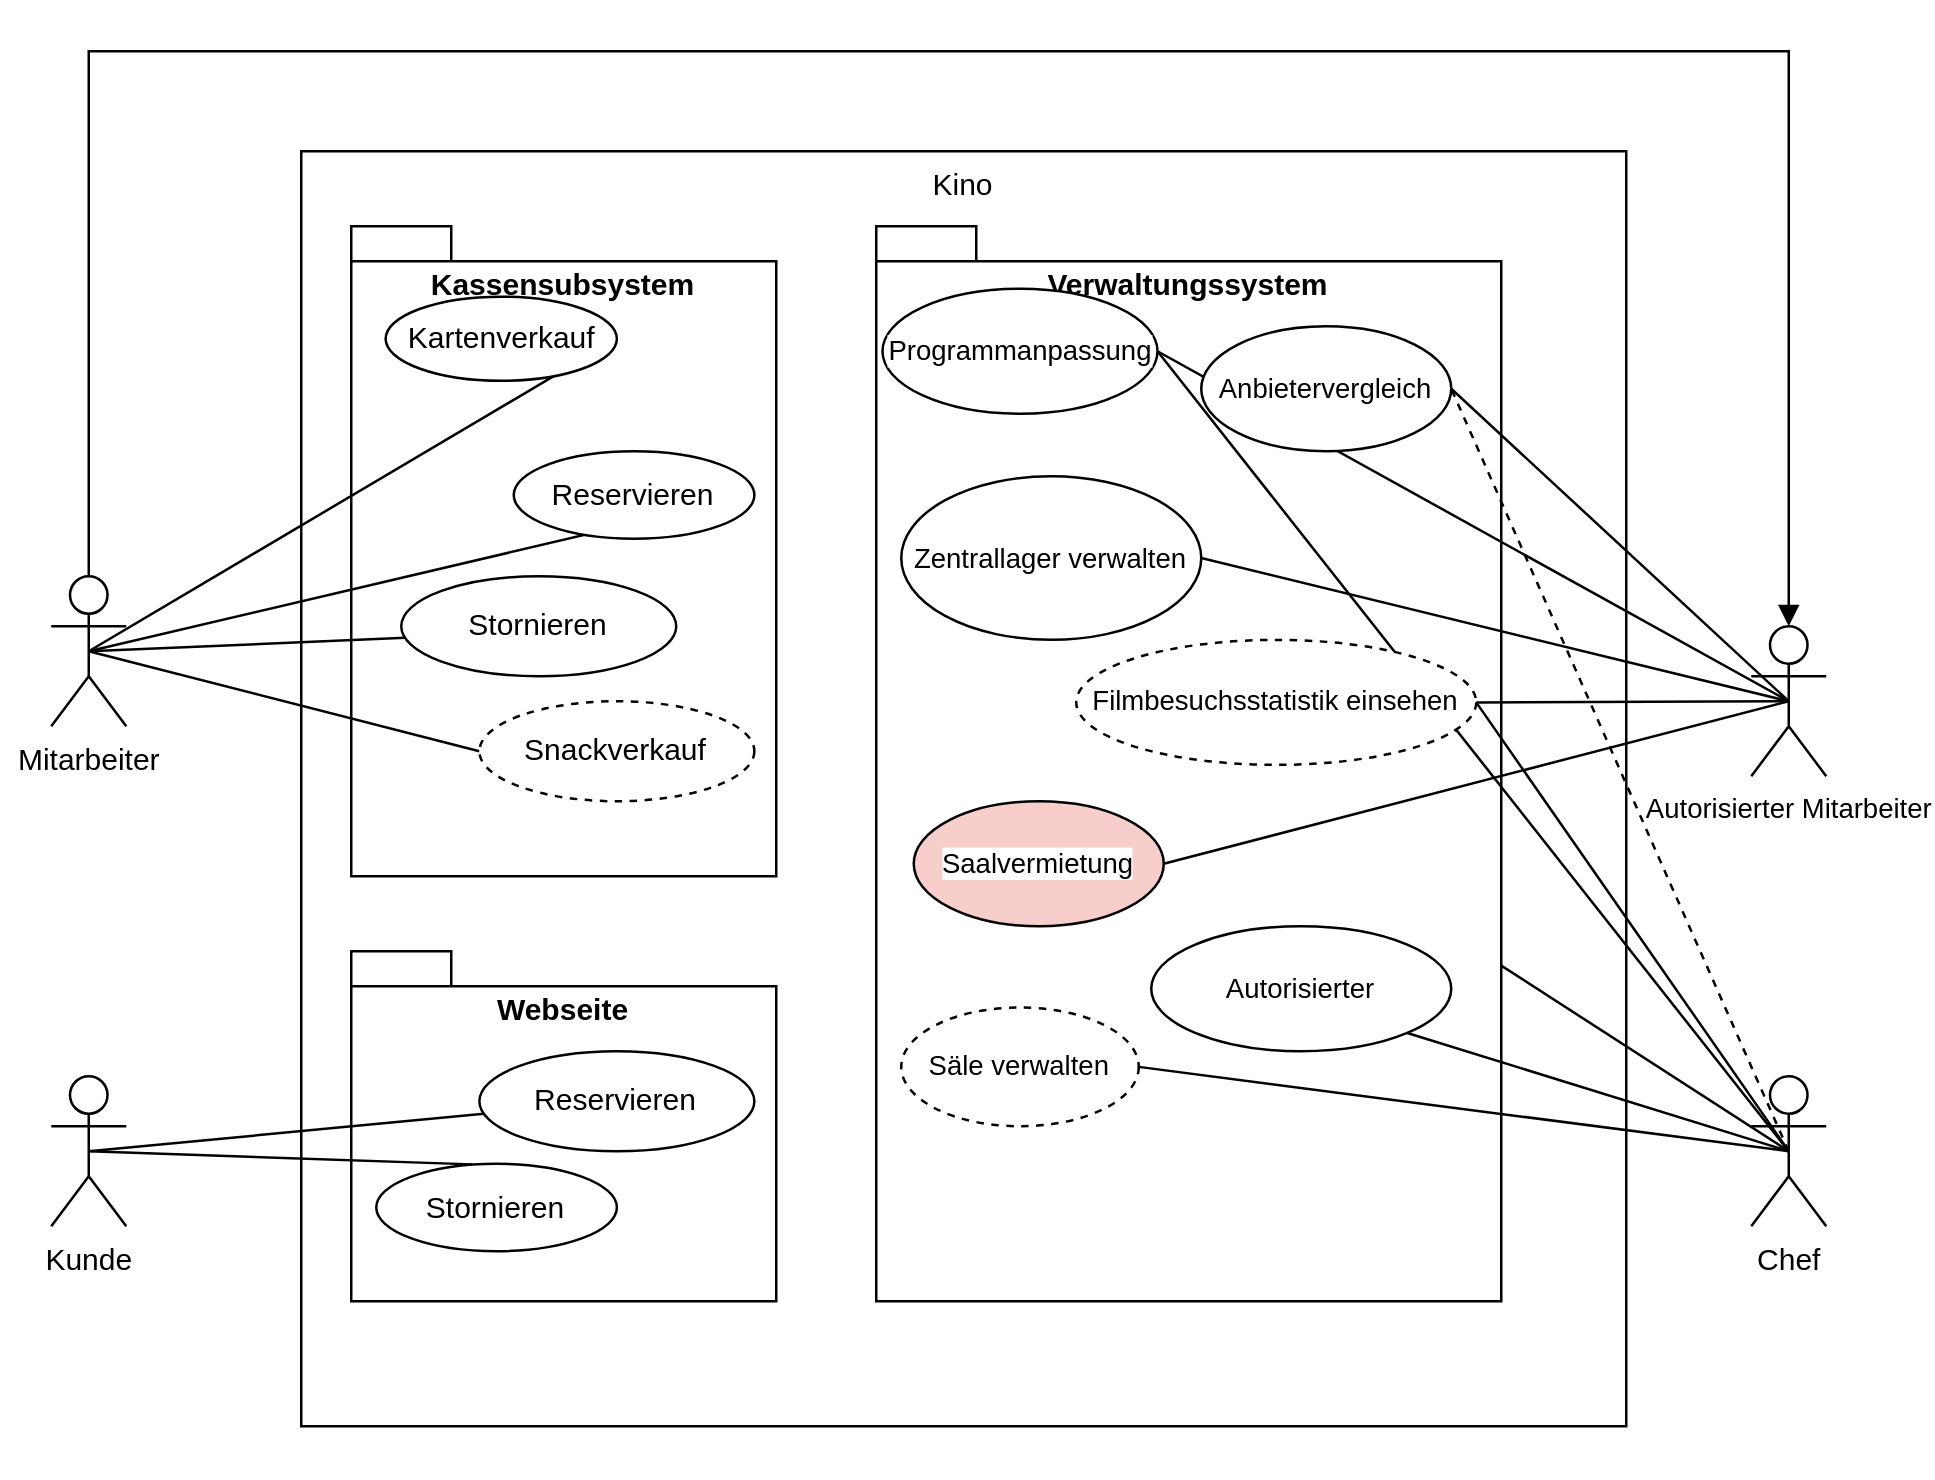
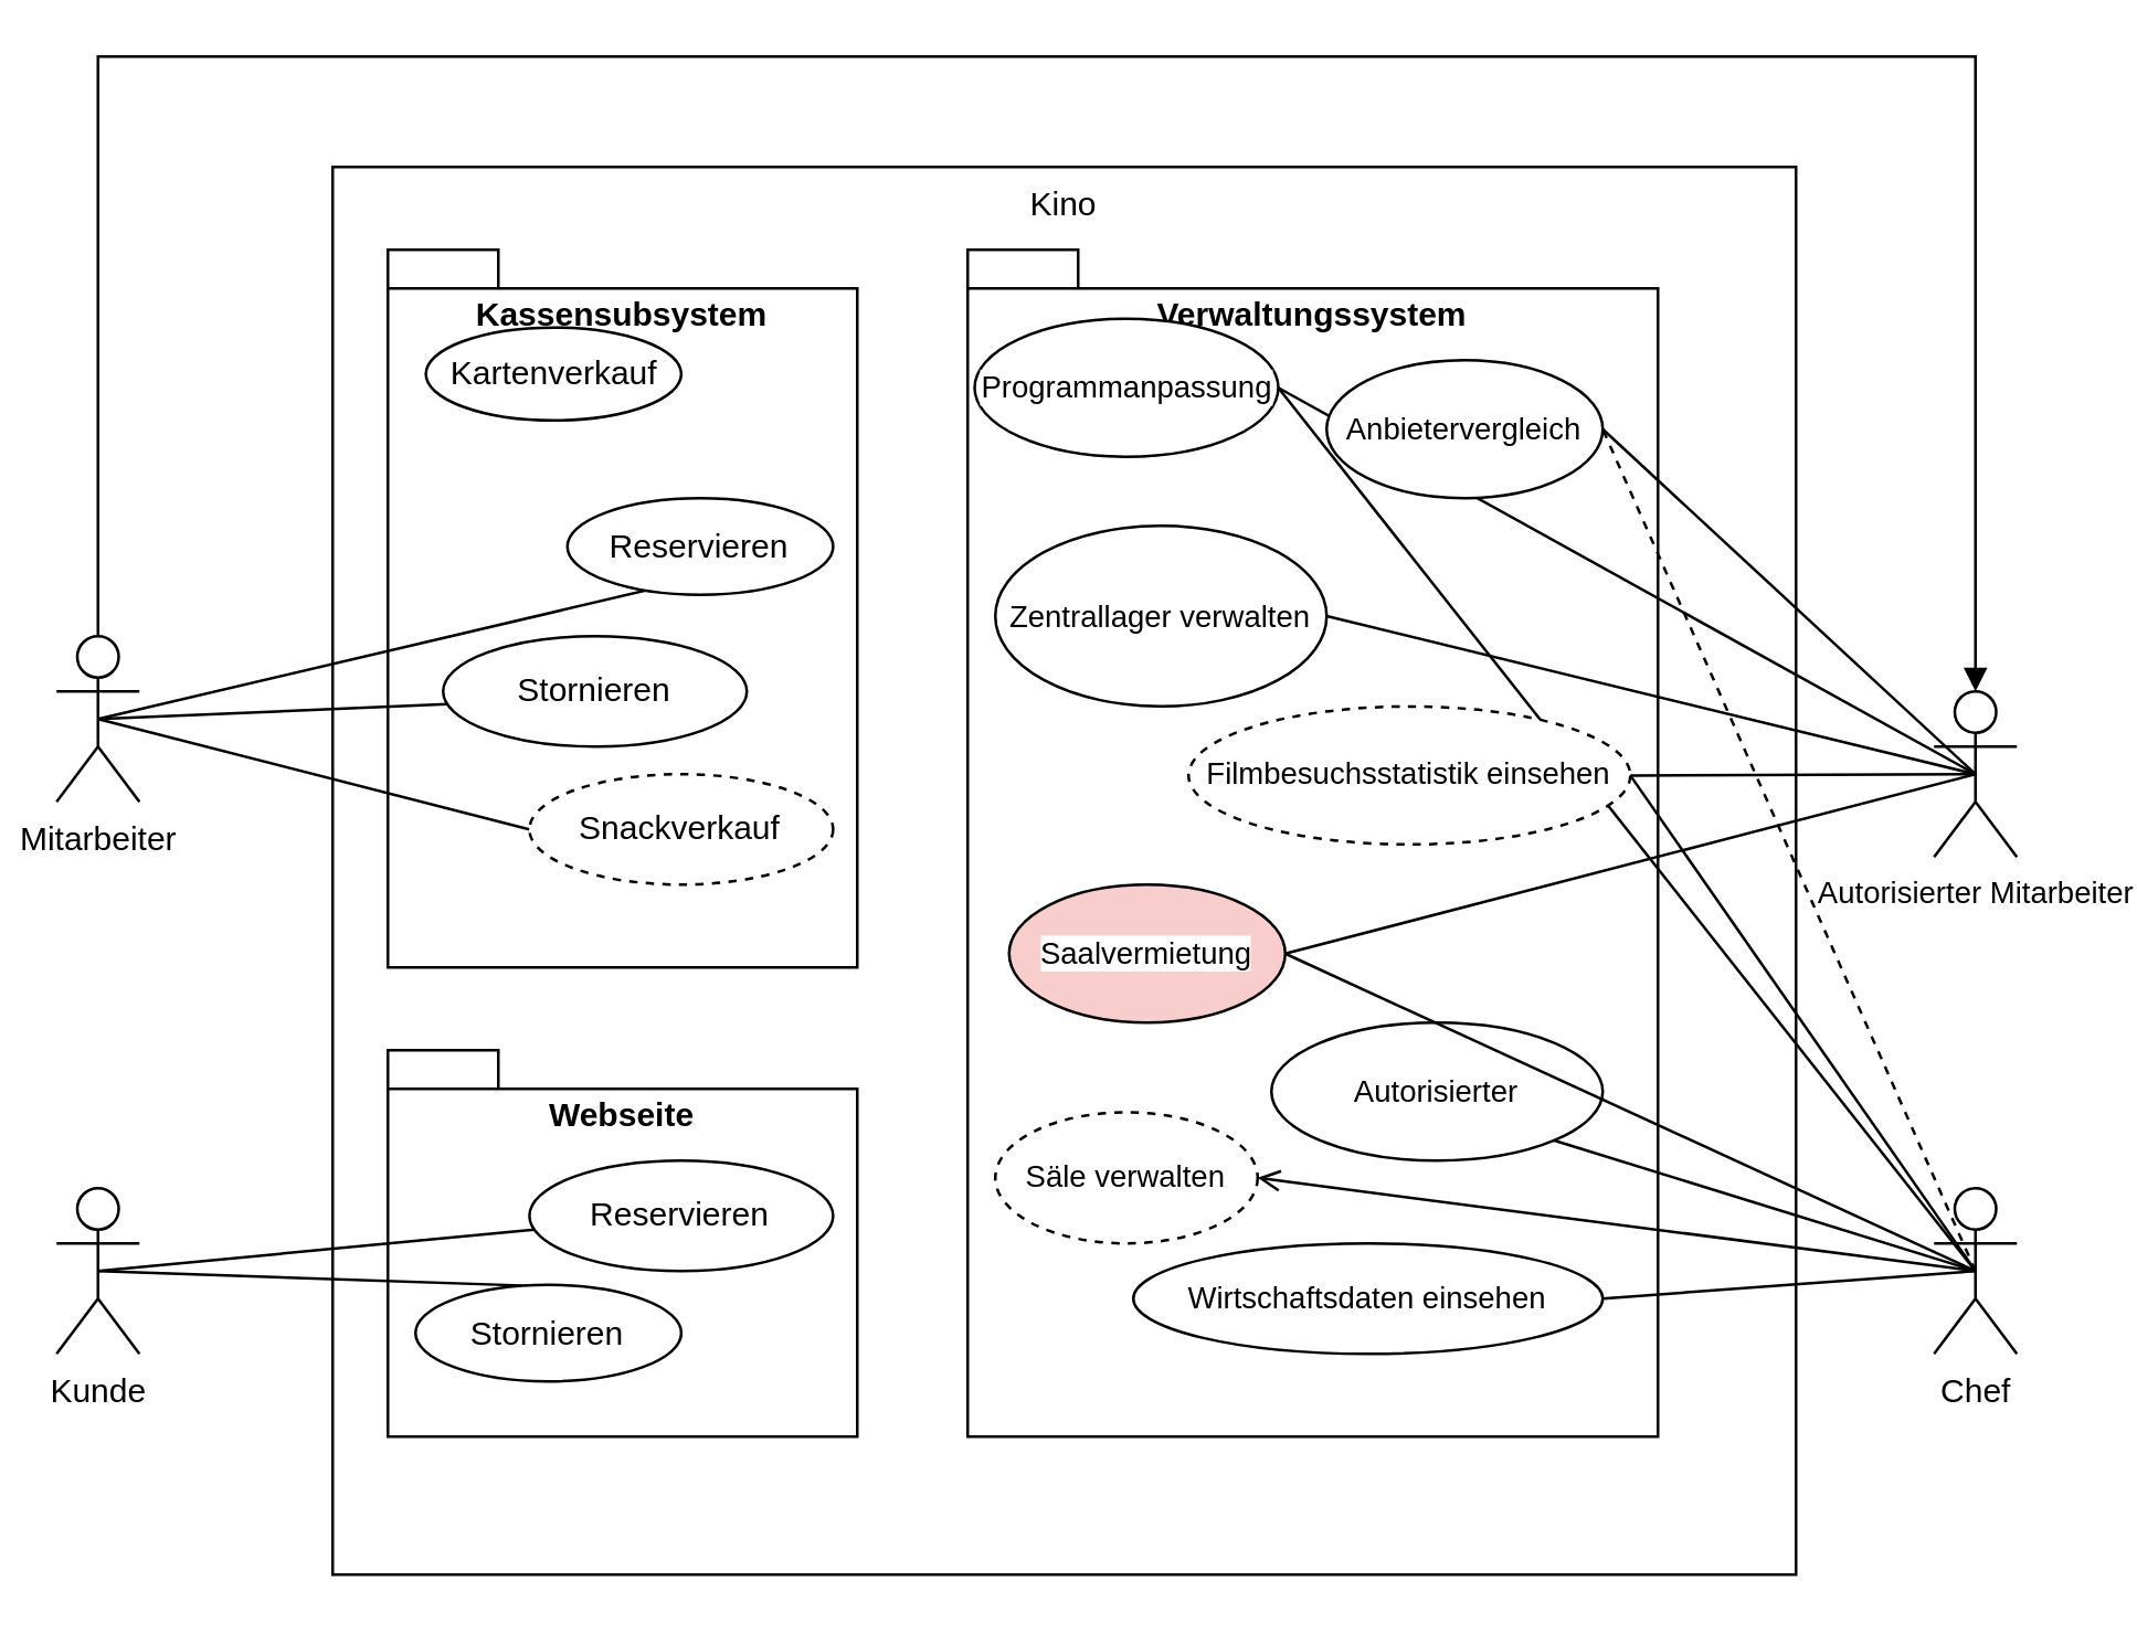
- <mxCell id="13" style="rounded=0;orthogonalLoop=1;jettySize=auto;html=1;exitX=0.5;exitY=0.5;exitDx=0;exitDy=0;exitPerimeter=0;entryX=1;entryY=0.5;entryDx=0;entryDy=0;endArrow=none;endFill=0;" edge="1" parent="1" source="19" target="24"><mxGeometry relative="1" as="geometry" /></mxCell>
- <mxCell id="36" style="edgeStyle=none;rounded=0;orthogonalLoop=1;jettySize=auto;html=1;exitX=0.5;exitY=0.5;exitDx=0;exitDy=0;exitPerimeter=0;strokeColor=default;align=center;verticalAlign=middle;fontFamily=Helvetica;fontSize=11;fontColor=default;labelBackgroundColor=default;endArrow=none;endFill=0;" edge="1" parent="1" source="6" target="15"><mxGeometry relative="1" as="geometry" /></mxCell>
+ <mxCell id="36" style="edgeStyle=none;rounded=0;orthogonalLoop=1;jettySize=auto;html=1;exitX=0.5;exitY=0.5;exitDx=0;exitDy=0;exitPerimeter=0;entryX=1;entryY=0.5;entryDx=0;entryDy=0;strokeColor=default;align=center;verticalAlign=middle;fontFamily=Helvetica;fontSize=11;fontColor=default;labelBackgroundColor=default;endArrow=none;endFill=0;" edge="1" parent="1" source="6" target="40"><mxGeometry relative="1" as="geometry" /></mxCell>
- <mxCell id="29" style="edgeStyle=none;rounded=0;orthogonalLoop=1;jettySize=auto;html=1;exitX=0.5;exitY=0.5;exitDx=0;exitDy=0;exitPerimeter=0;entryX=1;entryY=0.5;entryDx=0;entryDy=0;strokeColor=default;align=center;verticalAlign=middle;fontFamily=Helvetica;fontSize=11;fontColor=default;labelBackgroundColor=default;endArrow=none;endFill=0;" edge="1" parent="1" source="6" target="28"><mxGeometry relative="1" as="geometry" /></mxCell>
+ <mxCell id="29" style="edgeStyle=none;rounded=0;orthogonalLoop=1;jettySize=auto;html=1;exitX=0.5;exitY=0.5;exitDx=0;exitDy=0;exitPerimeter=0;entryX=1;entryY=0.5;entryDx=0;entryDy=0;strokeColor=default;align=center;verticalAlign=middle;fontFamily=Helvetica;fontSize=11;fontColor=default;labelBackgroundColor=default;endArrow=open;endFill=0;" edge="1" parent="1" source="6" target="28"><mxGeometry relative="1" as="geometry" /></mxCell>
+ <mxCell id="22" style="edgeStyle=none;rounded=0;orthogonalLoop=1;jettySize=auto;html=1;exitX=1;exitY=0.5;exitDx=0;exitDy=0;entryX=0.5;entryY=0.5;entryDx=0;entryDy=0;entryPerimeter=0;strokeColor=default;align=center;verticalAlign=middle;fontFamily=Helvetica;fontSize=11;fontColor=default;labelBackgroundColor=default;endArrow=none;endFill=0;" edge="1" parent="1" source="27" target="6"><mxGeometry relative="1" as="geometry" /></mxCell>
+ <mxCell id="27" value="Wirtschaftsdaten einsehen" style="ellipse;whiteSpace=wrap;html=1;fontFamily=Helvetica;fontSize=11;fontColor=default;labelBackgroundColor=default;" vertex="1" parent="1"><mxGeometry x="410" y="450" width="170" height="40" as="geometry" /></mxCell>
